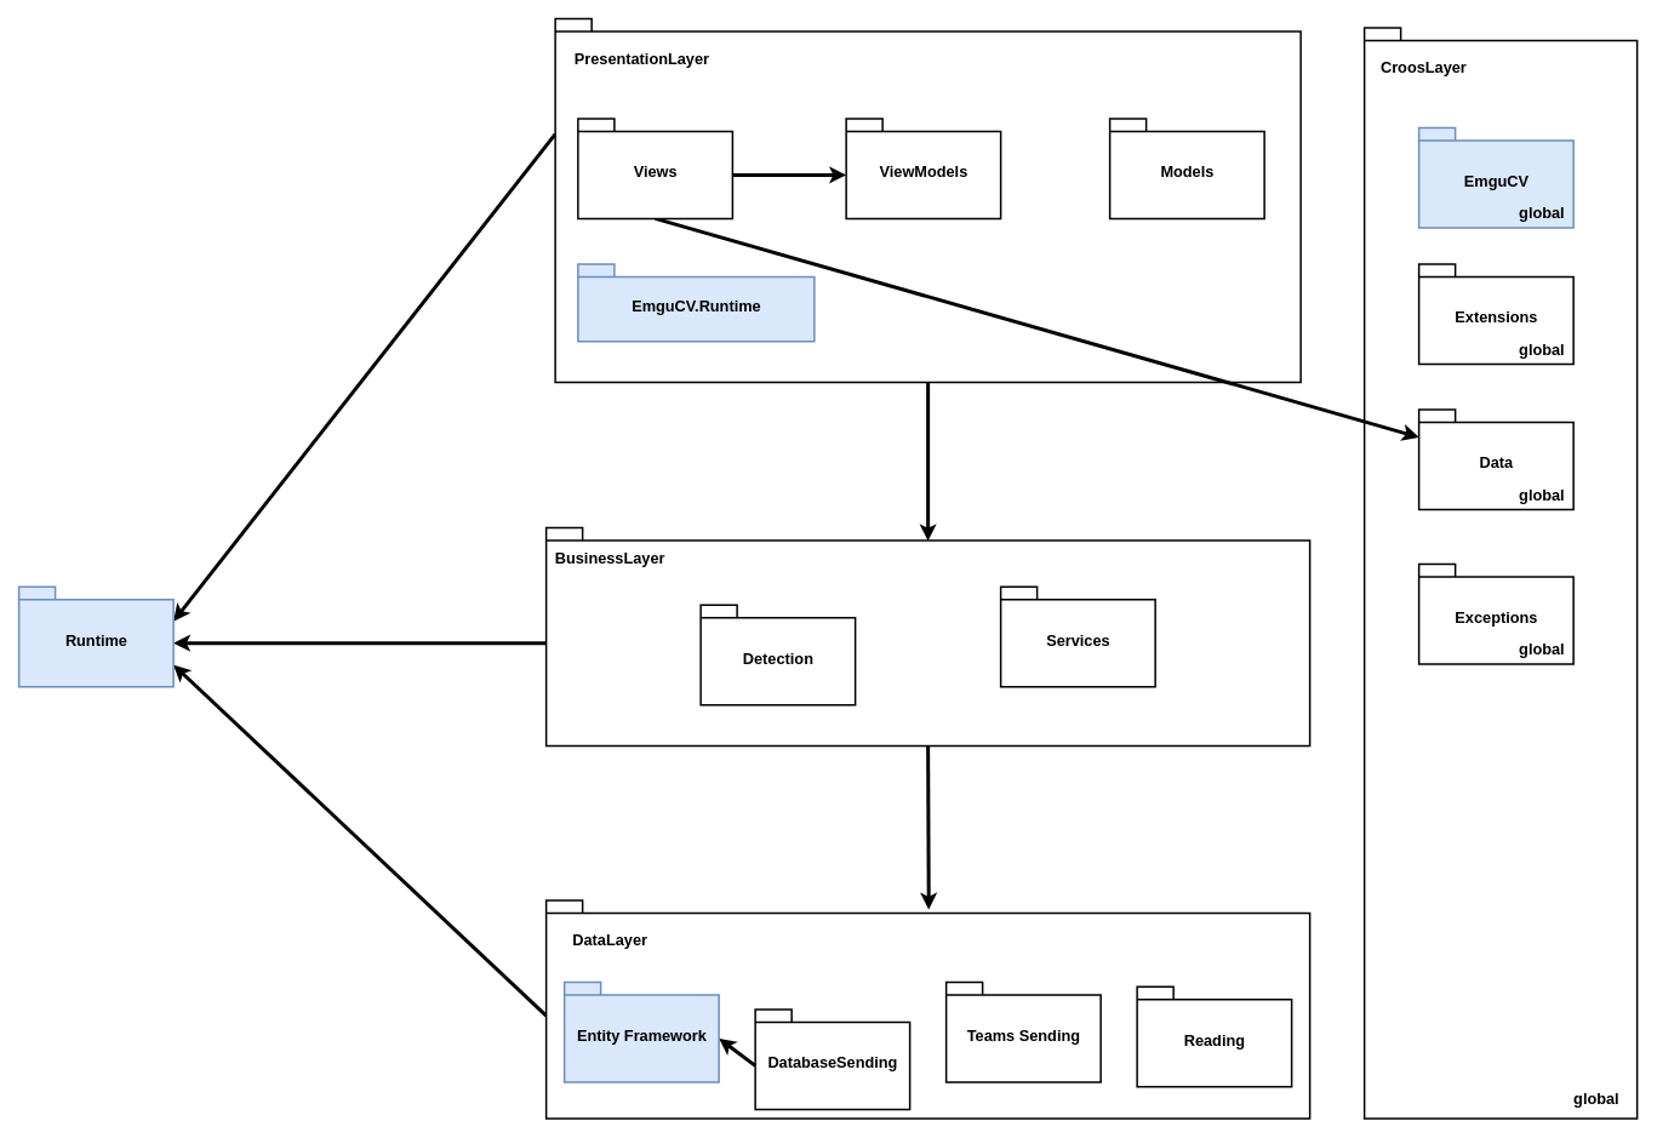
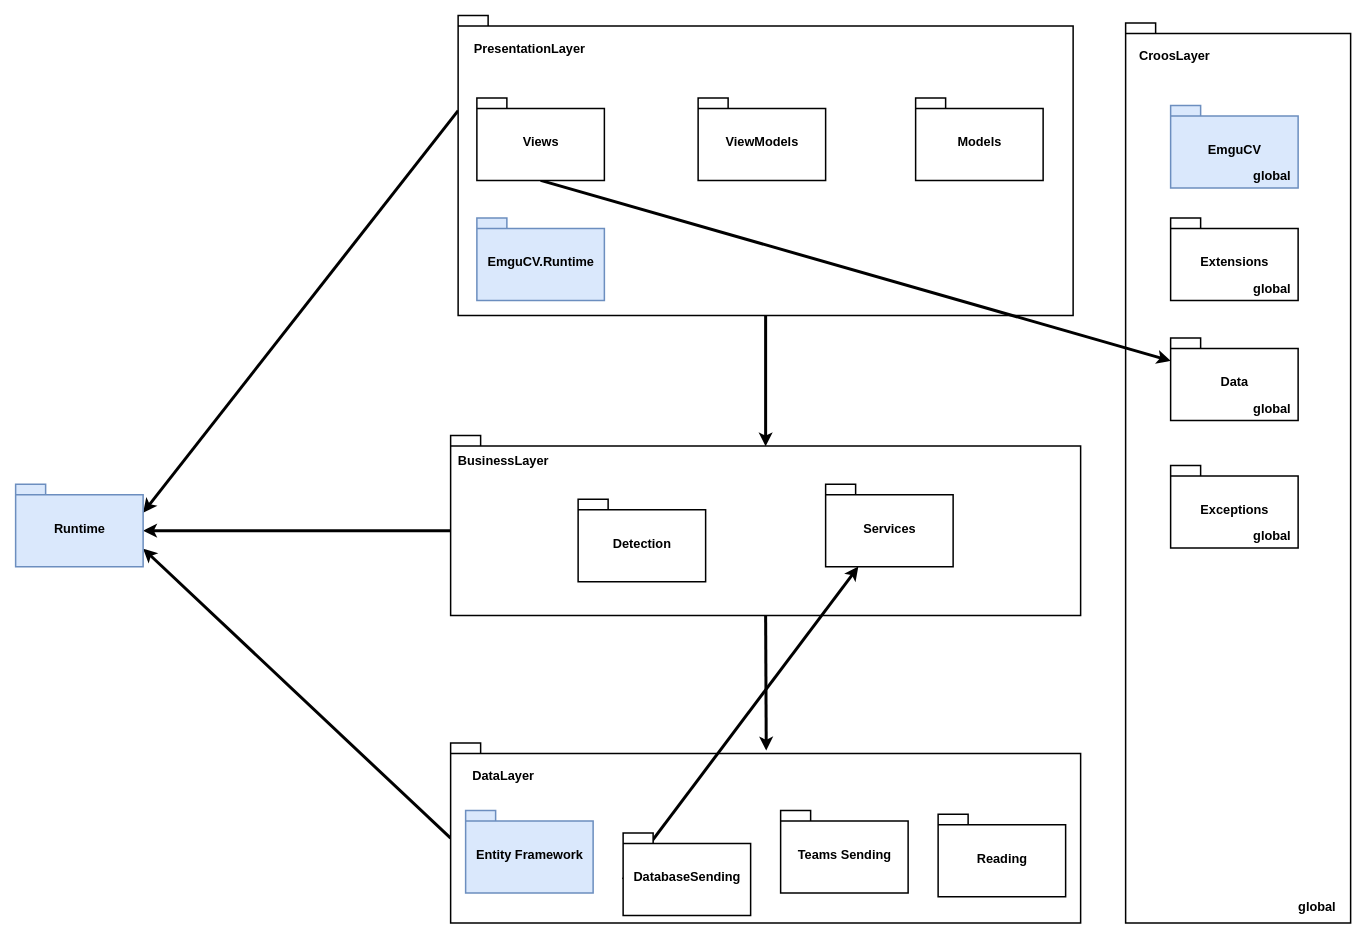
- <mxCell id="15" style="edgeStyle=orthogonalEdgeStyle;rounded=0;orthogonalLoop=1;jettySize=auto;html=1;exitX=0;exitY=0;exitDx=170;exitDy=62;exitPerimeter=0;entryX=0;entryY=0;entryDx=0;entryDy=62;entryPerimeter=0;fontSize=17;strokeWidth=4;fontStyle=1" parent="1" source="17" target="18" edge="1"><mxGeometry relative="1" as="geometry" /></mxCell>
- <mxCell id="28" value="EmguCV.Runtime" style="shape=folder;fontStyle=1;spacingTop=10;tabWidth=40;tabHeight=14;tabPosition=left;html=1;fontSize=17;fillColor=#dae8fc;strokeWidth=2;strokeColor=#6c8ebf;" parent="1" vertex="1"><mxGeometry x="635" y="290" width="260" height="85" as="geometry" /></mxCell>
+ <mxCell id="28" value="EmguCV.Runtime" style="shape=folder;fontStyle=1;spacingTop=10;tabWidth=40;tabHeight=14;tabPosition=left;html=1;fontSize=17;fillColor=#dae8fc;strokeWidth=2;strokeColor=#6c8ebf;" parent="1" vertex="1"><mxGeometry x="635" y="290" width="170" height="110" as="geometry" /></mxCell>
- <mxCell id="21" style="edgeStyle=none;rounded=0;orthogonalLoop=1;jettySize=auto;html=1;exitX=0;exitY=0;exitDx=0;exitDy=62;exitPerimeter=0;entryX=0;entryY=0;entryDx=170;entryDy=62;entryPerimeter=0;fontSize=17;strokeWidth=4;" parent="1" source="22" target="33" edge="1"><mxGeometry relative="1" as="geometry" /></mxCell>
+ <mxCell id="21" style="edgeStyle=none;rounded=0;orthogonalLoop=1;jettySize=auto;html=1;exitX=0;exitY=0;exitDx=0;exitDy=62;exitPerimeter=0;fontSize=17;strokeWidth=4;" parent="1" source="22" target="25" edge="1"><mxGeometry relative="1" as="geometry" /></mxCell>
